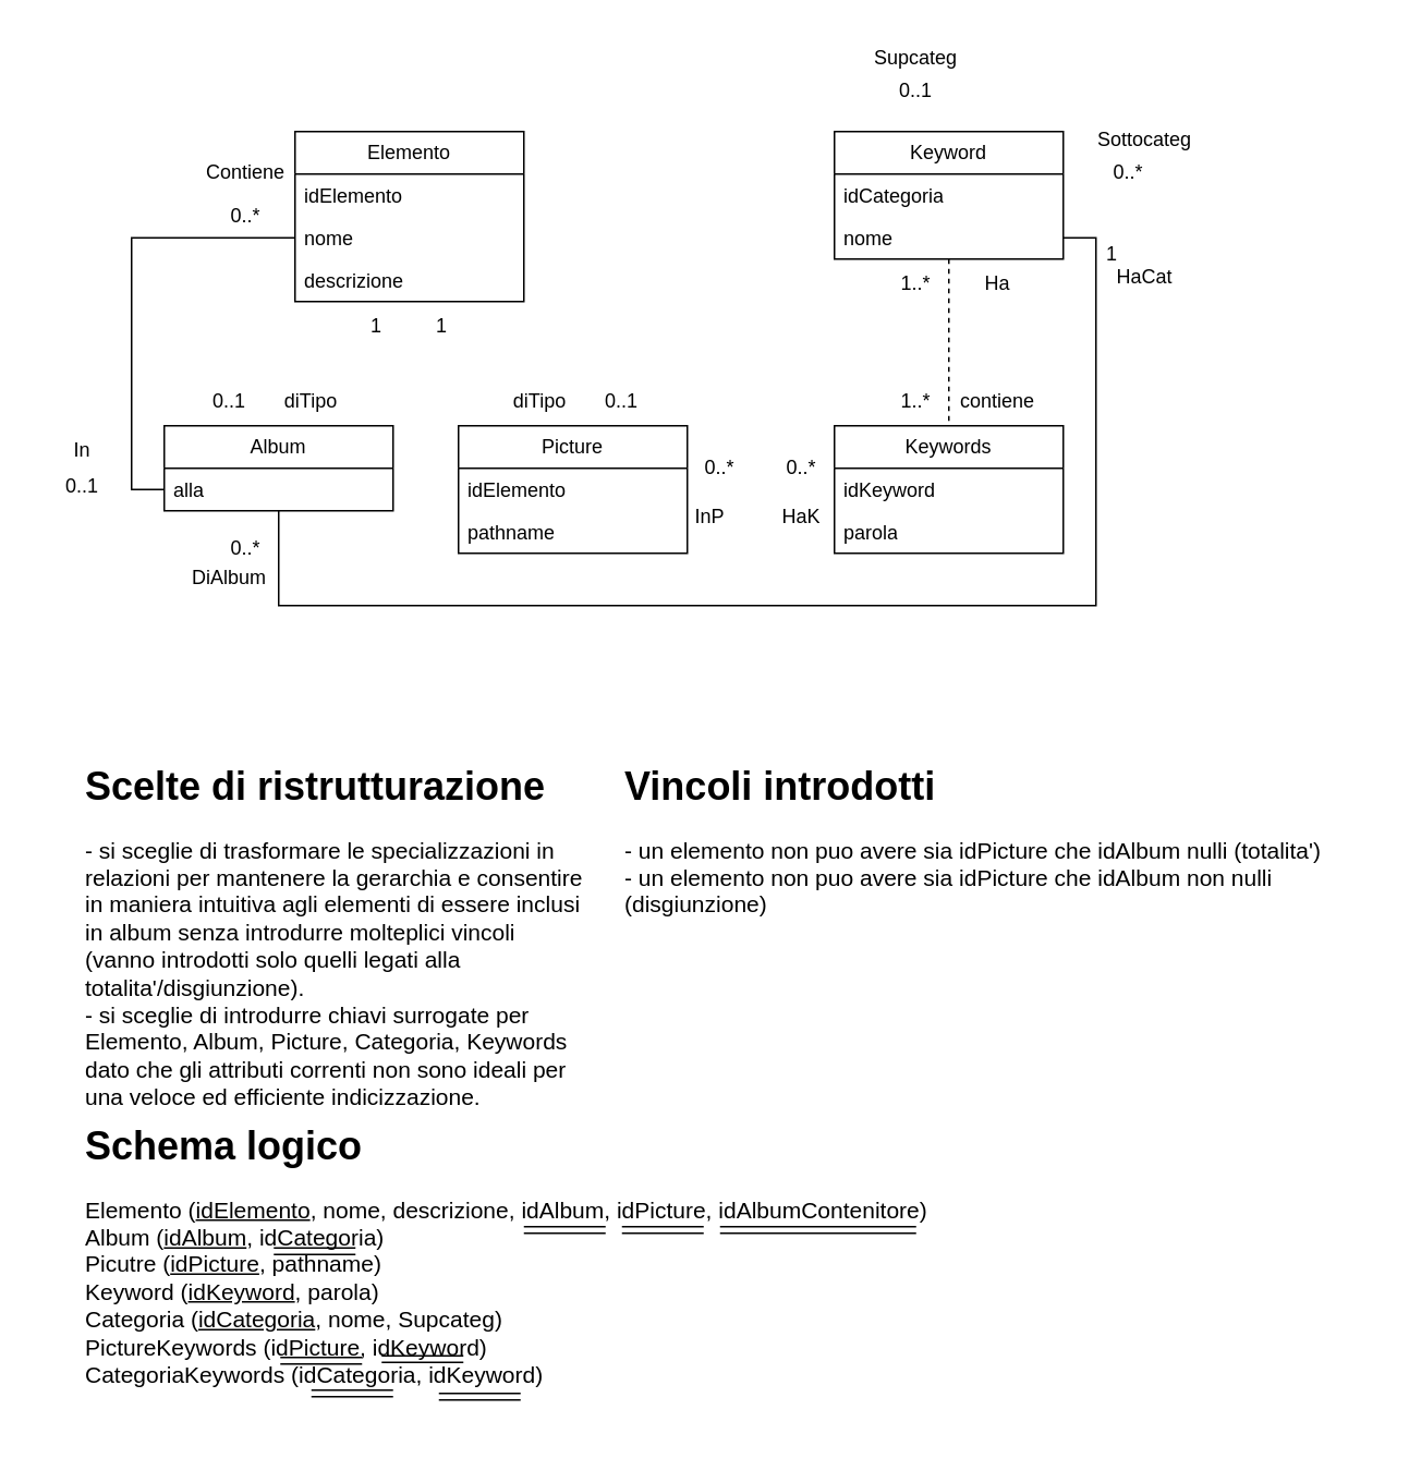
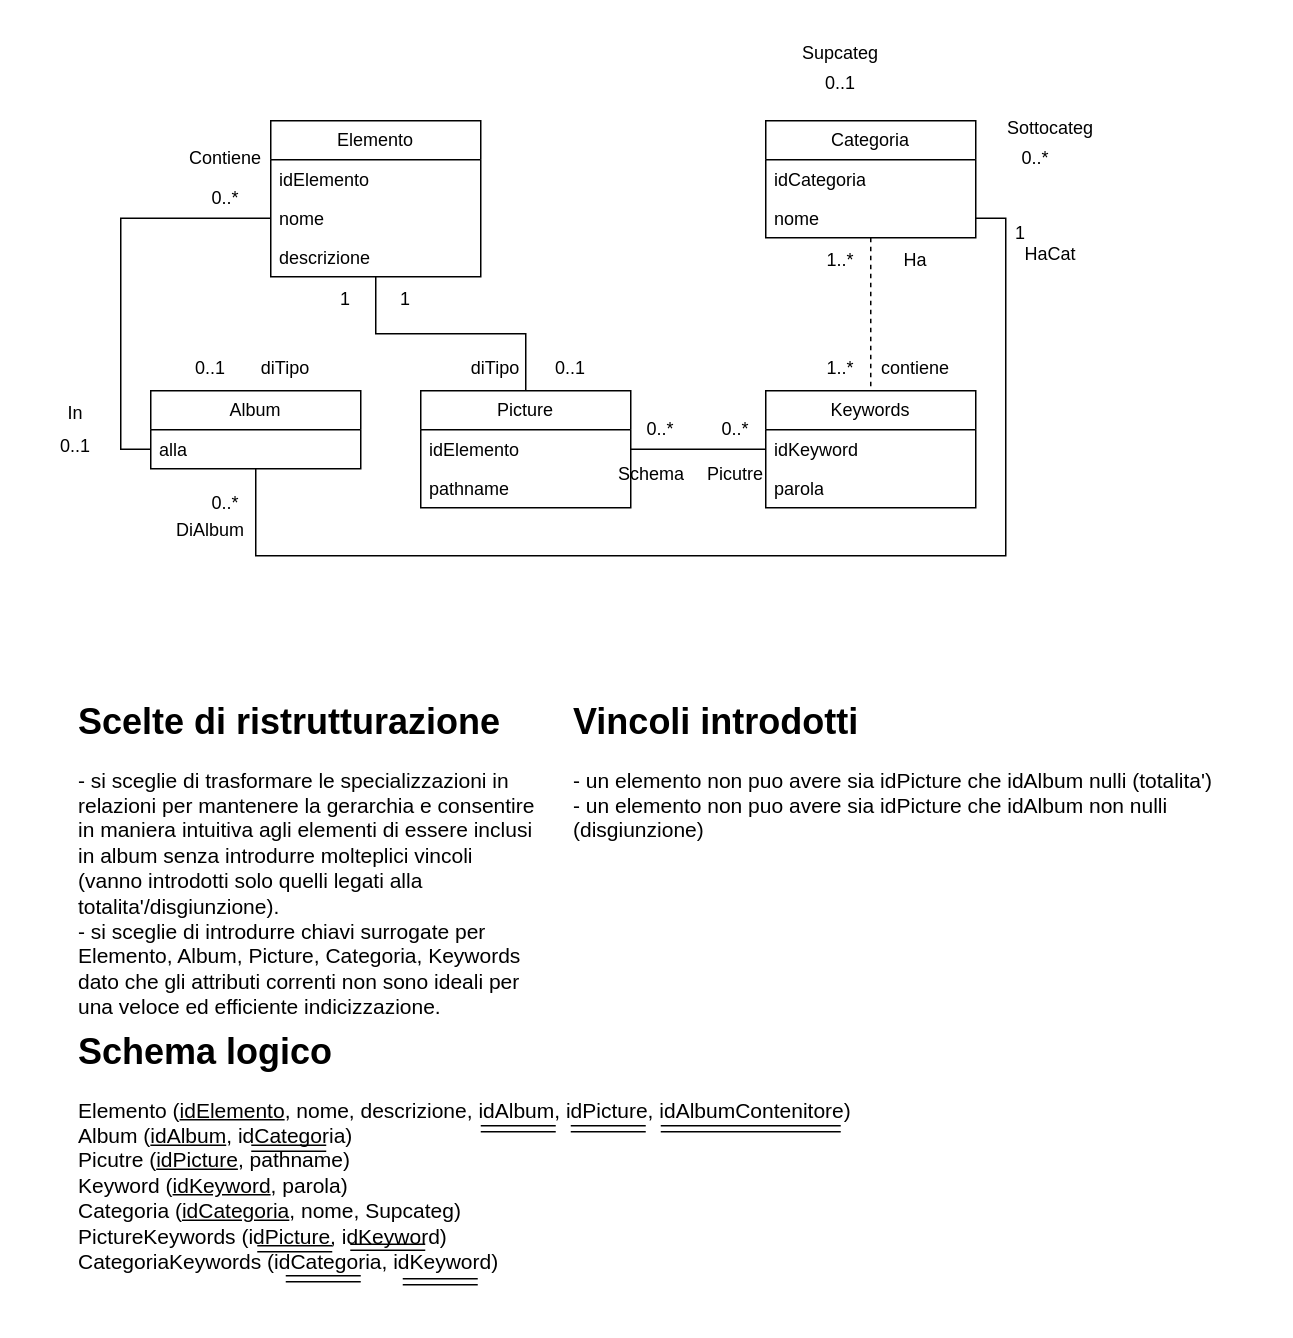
- <mxCell id="18" value="Keyword" style="swimlane;fontStyle=0;childLayout=stackLayout;horizontal=1;startSize=26;fillColor=none;horizontalStack=0;resizeParent=1;resizeParentMax=0;resizeLast=0;collapsible=1;marginBottom=0;whiteSpace=wrap;html=1;" vertex="1" parent="1"><mxGeometry x="510" y="80" width="140" height="78" as="geometry" /></mxCell>
+ <mxCell id="18" value="Categoria" style="swimlane;fontStyle=0;childLayout=stackLayout;horizontal=1;startSize=26;fillColor=none;horizontalStack=0;resizeParent=1;resizeParentMax=0;resizeLast=0;collapsible=1;marginBottom=0;whiteSpace=wrap;html=1;" vertex="1" parent="1"><mxGeometry x="510" y="80" width="140" height="78" as="geometry" /></mxCell>
+ <mxCell id="2" style="edgeStyle=orthogonalEdgeStyle;rounded=0;orthogonalLoop=1;jettySize=auto;html=1;endArrow=none;startFill=0;" edge="1" parent="1" source="3" target="10"><mxGeometry relative="1" as="geometry" /></mxCell>
+ <mxCell id="9" style="edgeStyle=orthogonalEdgeStyle;rounded=0;orthogonalLoop=1;jettySize=auto;html=1;entryX=0;entryY=0.5;entryDx=0;entryDy=0;endArrow=none;startFill=0;" edge="1" parent="1" source="10" target="15"><mxGeometry relative="1" as="geometry" /></mxCell>
- <mxCell id="61" value="InP" style="text;html=1;align=center;verticalAlign=middle;whiteSpace=wrap;rounded=0;" vertex="1" parent="1"><mxGeometry x="404" y="301" width="60" height="30" as="geometry" /></mxCell>
+ <mxCell id="61" value="Schema" style="text;html=1;align=center;verticalAlign=middle;whiteSpace=wrap;rounded=0;" vertex="1" parent="1"><mxGeometry x="404" y="301" width="60" height="30" as="geometry" /></mxCell>
- <mxCell id="62" value="HaK" style="text;html=1;align=center;verticalAlign=middle;whiteSpace=wrap;rounded=0;" vertex="1" parent="1"><mxGeometry x="460" y="301" width="60" height="30" as="geometry" /></mxCell>
+ <mxCell id="62" value="Picutre" style="text;html=1;align=center;verticalAlign=middle;whiteSpace=wrap;rounded=0;" vertex="1" parent="1"><mxGeometry x="460" y="301" width="60" height="30" as="geometry" /></mxCell>
